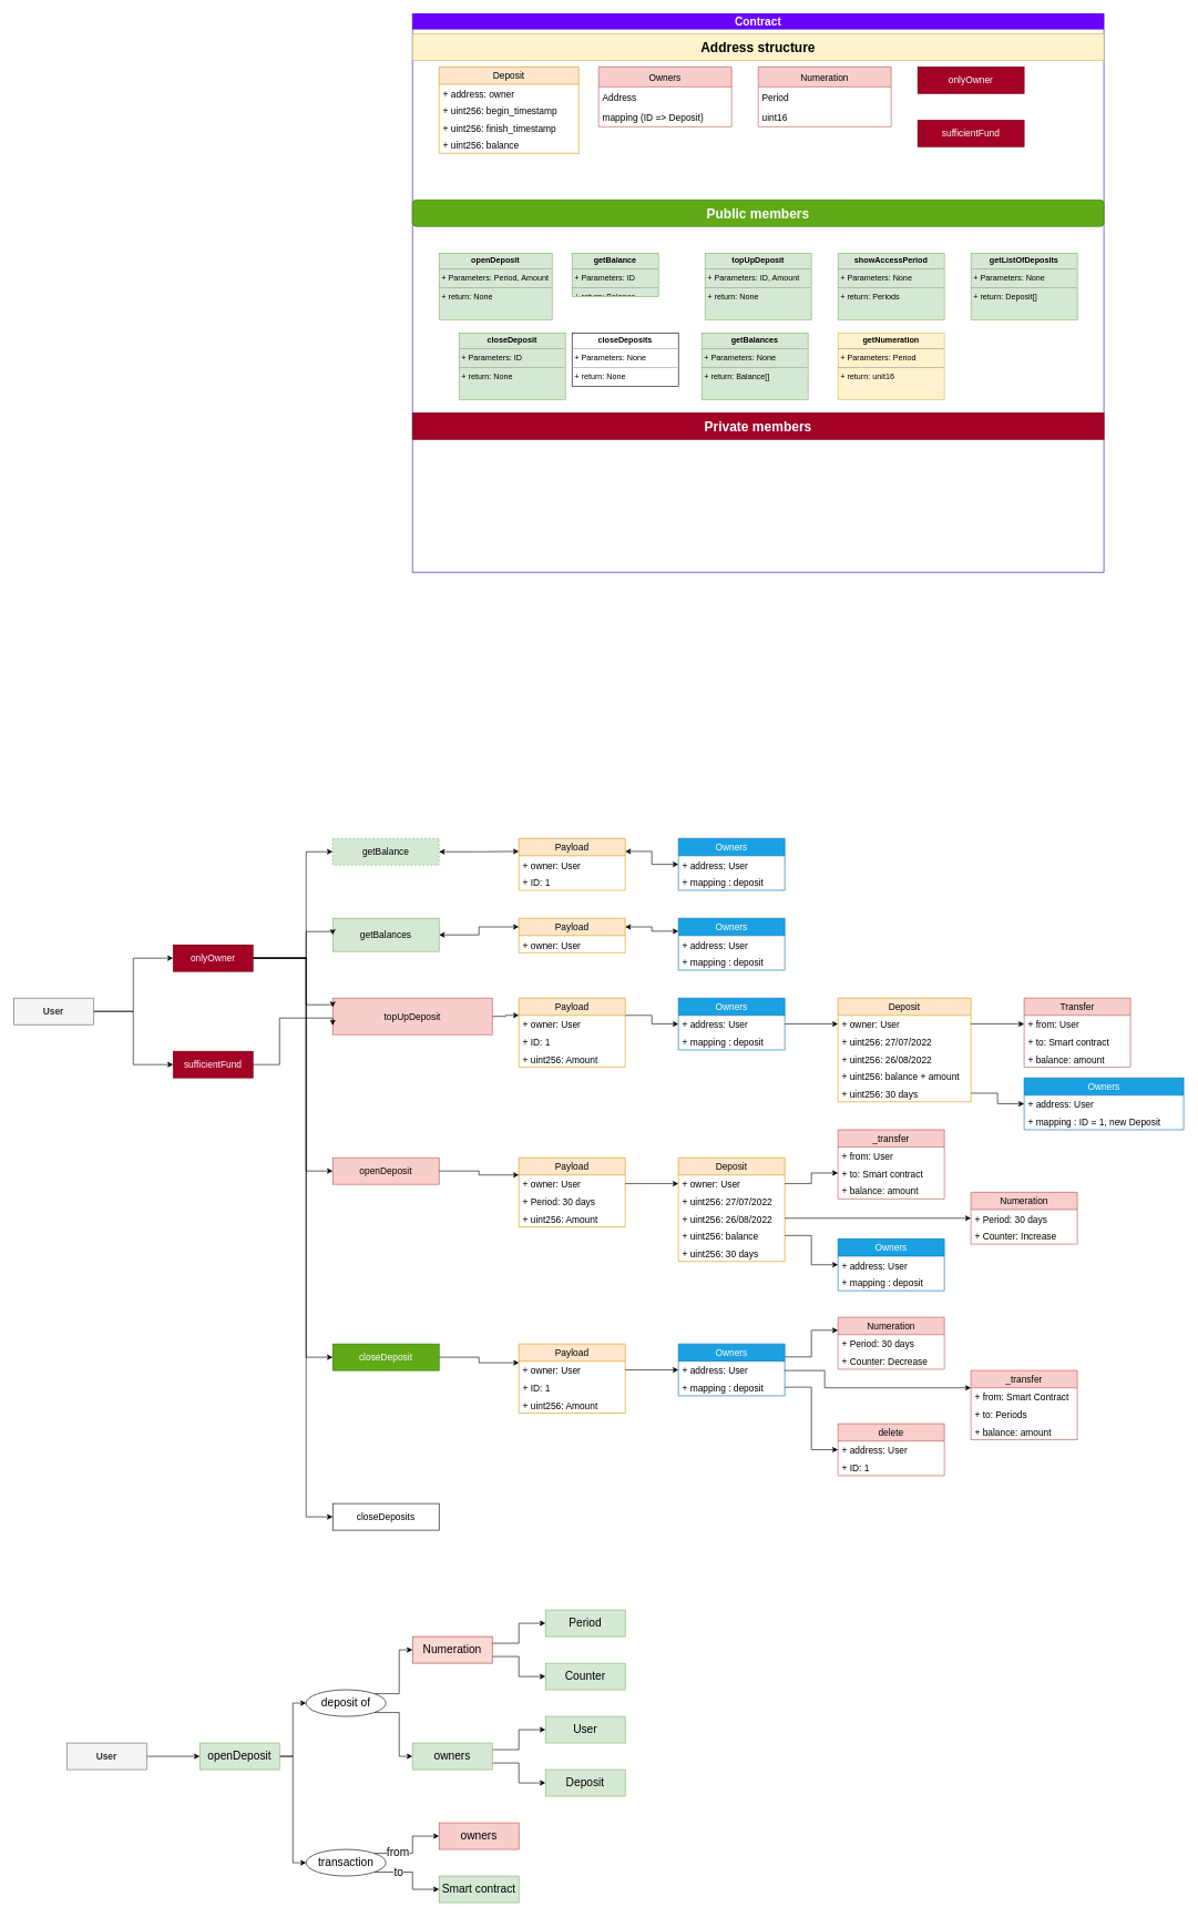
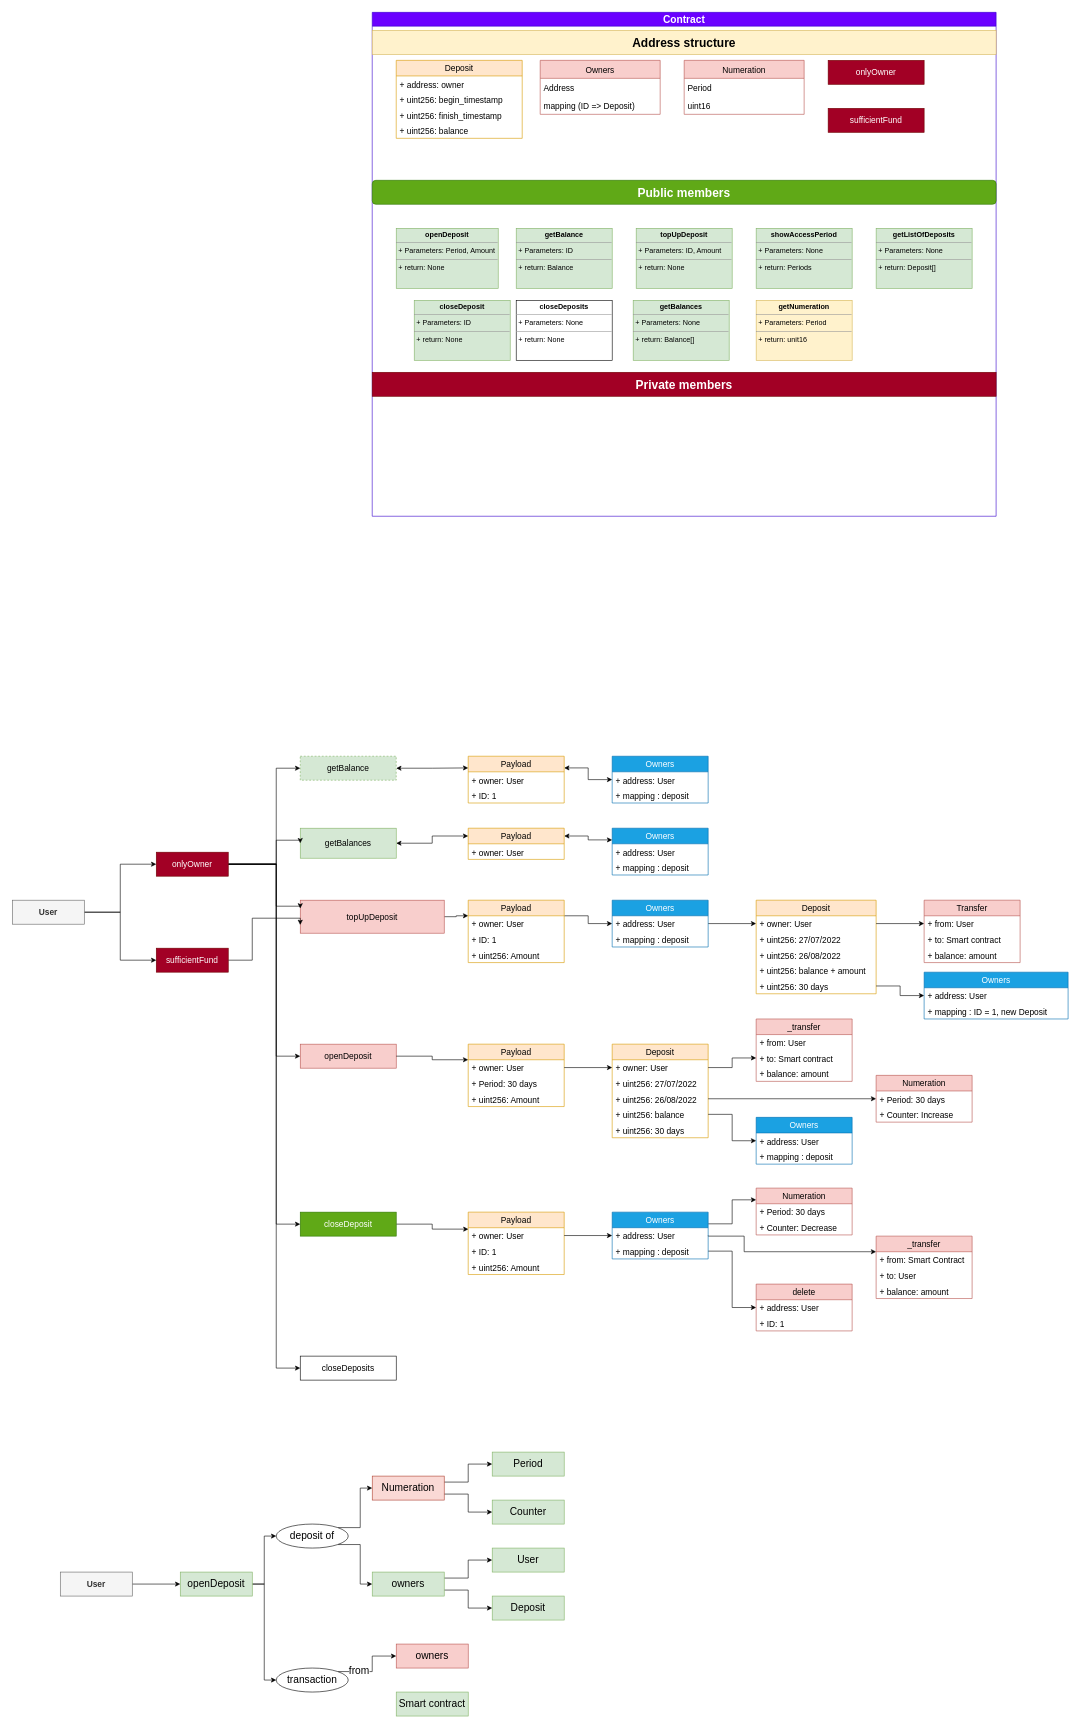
- <mxCell id="26" value="&lt;p style=&quot;margin:0px;margin-top:4px;text-align:center;&quot;&gt;&lt;b&gt;getBalance&lt;/b&gt;&lt;/p&gt;&lt;hr size=&quot;1&quot;&gt;&lt;p style=&quot;margin:0px;margin-left:4px;&quot;&gt;+ Parameters: ID&lt;/p&gt;&lt;hr size=&quot;1&quot;&gt;&lt;p style=&quot;margin:0px;margin-left:4px;&quot;&gt;+ return: Balance&lt;/p&gt;" style="verticalAlign=top;align=left;overflow=fill;fontSize=12;fontFamily=Helvetica;html=1;fillColor=#d5e8d4;strokeColor=#82b366;" vertex="1" parent="12"><mxGeometry x="240" y="360" width="130" height="65" as="geometry" /></mxCell>
+ <mxCell id="26" value="&lt;p style=&quot;margin:0px;margin-top:4px;text-align:center;&quot;&gt;&lt;b&gt;getBalance&lt;/b&gt;&lt;/p&gt;&lt;hr size=&quot;1&quot;&gt;&lt;p style=&quot;margin:0px;margin-left:4px;&quot;&gt;+ Parameters: ID&lt;/p&gt;&lt;hr size=&quot;1&quot;&gt;&lt;p style=&quot;margin:0px;margin-left:4px;&quot;&gt;+ return: Balance&lt;/p&gt;" style="verticalAlign=top;align=left;overflow=fill;fontSize=12;fontFamily=Helvetica;html=1;fillColor=#d5e8d4;strokeColor=#82b366;" vertex="1" parent="12"><mxGeometry x="240" y="360" width="160" height="100" as="geometry" /></mxCell>
- <mxCell id="36" value="&lt;p style=&quot;margin:0px;margin-top:4px;text-align:center;&quot;&gt;&lt;b&gt;closeDeposits&lt;/b&gt;&lt;/p&gt;&lt;hr size=&quot;1&quot;&gt;&lt;p style=&quot;margin:0px;margin-left:4px;&quot;&gt;+ Parameters: None&lt;/p&gt;&lt;hr size=&quot;1&quot;&gt;&lt;p style=&quot;margin:0px;margin-left:4px;&quot;&gt;+ return: None&lt;/p&gt;" style="verticalAlign=top;align=left;overflow=fill;fontSize=12;fontFamily=Helvetica;html=1;fillColor=none;" vertex="1" parent="12"><mxGeometry x="240" y="480" width="160" height="80" as="geometry" /></mxCell>
+ <mxCell id="36" value="&lt;p style=&quot;margin:0px;margin-top:4px;text-align:center;&quot;&gt;&lt;b&gt;closeDeposits&lt;/b&gt;&lt;/p&gt;&lt;hr size=&quot;1&quot;&gt;&lt;p style=&quot;margin:0px;margin-left:4px;&quot;&gt;+ Parameters: None&lt;/p&gt;&lt;hr size=&quot;1&quot;&gt;&lt;p style=&quot;margin:0px;margin-left:4px;&quot;&gt;+ return: None&lt;/p&gt;" style="verticalAlign=top;align=left;overflow=fill;fontSize=12;fontFamily=Helvetica;html=1;fillColor=none;" vertex="1" parent="12"><mxGeometry x="240" y="480" width="160" height="100" as="geometry" /></mxCell>
- <mxCell id="110" value="+ to: Periods" style="text;strokeColor=none;fillColor=none;align=left;verticalAlign=top;spacingLeft=4;spacingRight=4;overflow=hidden;rotatable=0;points=[[0,0.5],[1,0.5]];portConstraint=eastwest;fontSize=14;" vertex="1" parent="108"><mxGeometry y="52" width="160" height="26" as="geometry" /></mxCell>
+ <mxCell id="110" value="+ to: User" style="text;strokeColor=none;fillColor=none;align=left;verticalAlign=top;spacingLeft=4;spacingRight=4;overflow=hidden;rotatable=0;points=[[0,0.5],[1,0.5]];portConstraint=eastwest;fontSize=14;" vertex="1" parent="108"><mxGeometry y="52" width="160" height="26" as="geometry" /></mxCell>
- <mxCell id="140" style="edgeStyle=orthogonalEdgeStyle;rounded=0;orthogonalLoop=1;jettySize=auto;html=1;exitX=1;exitY=1;exitDx=0;exitDy=0;entryX=0;entryY=0.5;entryDx=0;entryDy=0;fontSize=17;startArrow=none;startFill=0;" edge="1" parent="1" source="142" target="144"><mxGeometry relative="1" as="geometry" /></mxCell>
- <mxCell id="141" value="to" style="edgeLabel;html=1;align=center;verticalAlign=middle;resizable=0;points=[];fontSize=17;" vertex="1" connectable="0" parent="140"><mxGeometry x="-0.049" y="-1" relative="1" as="geometry"><mxPoint x="-21" as="offset" /></mxGeometry></mxCell>
